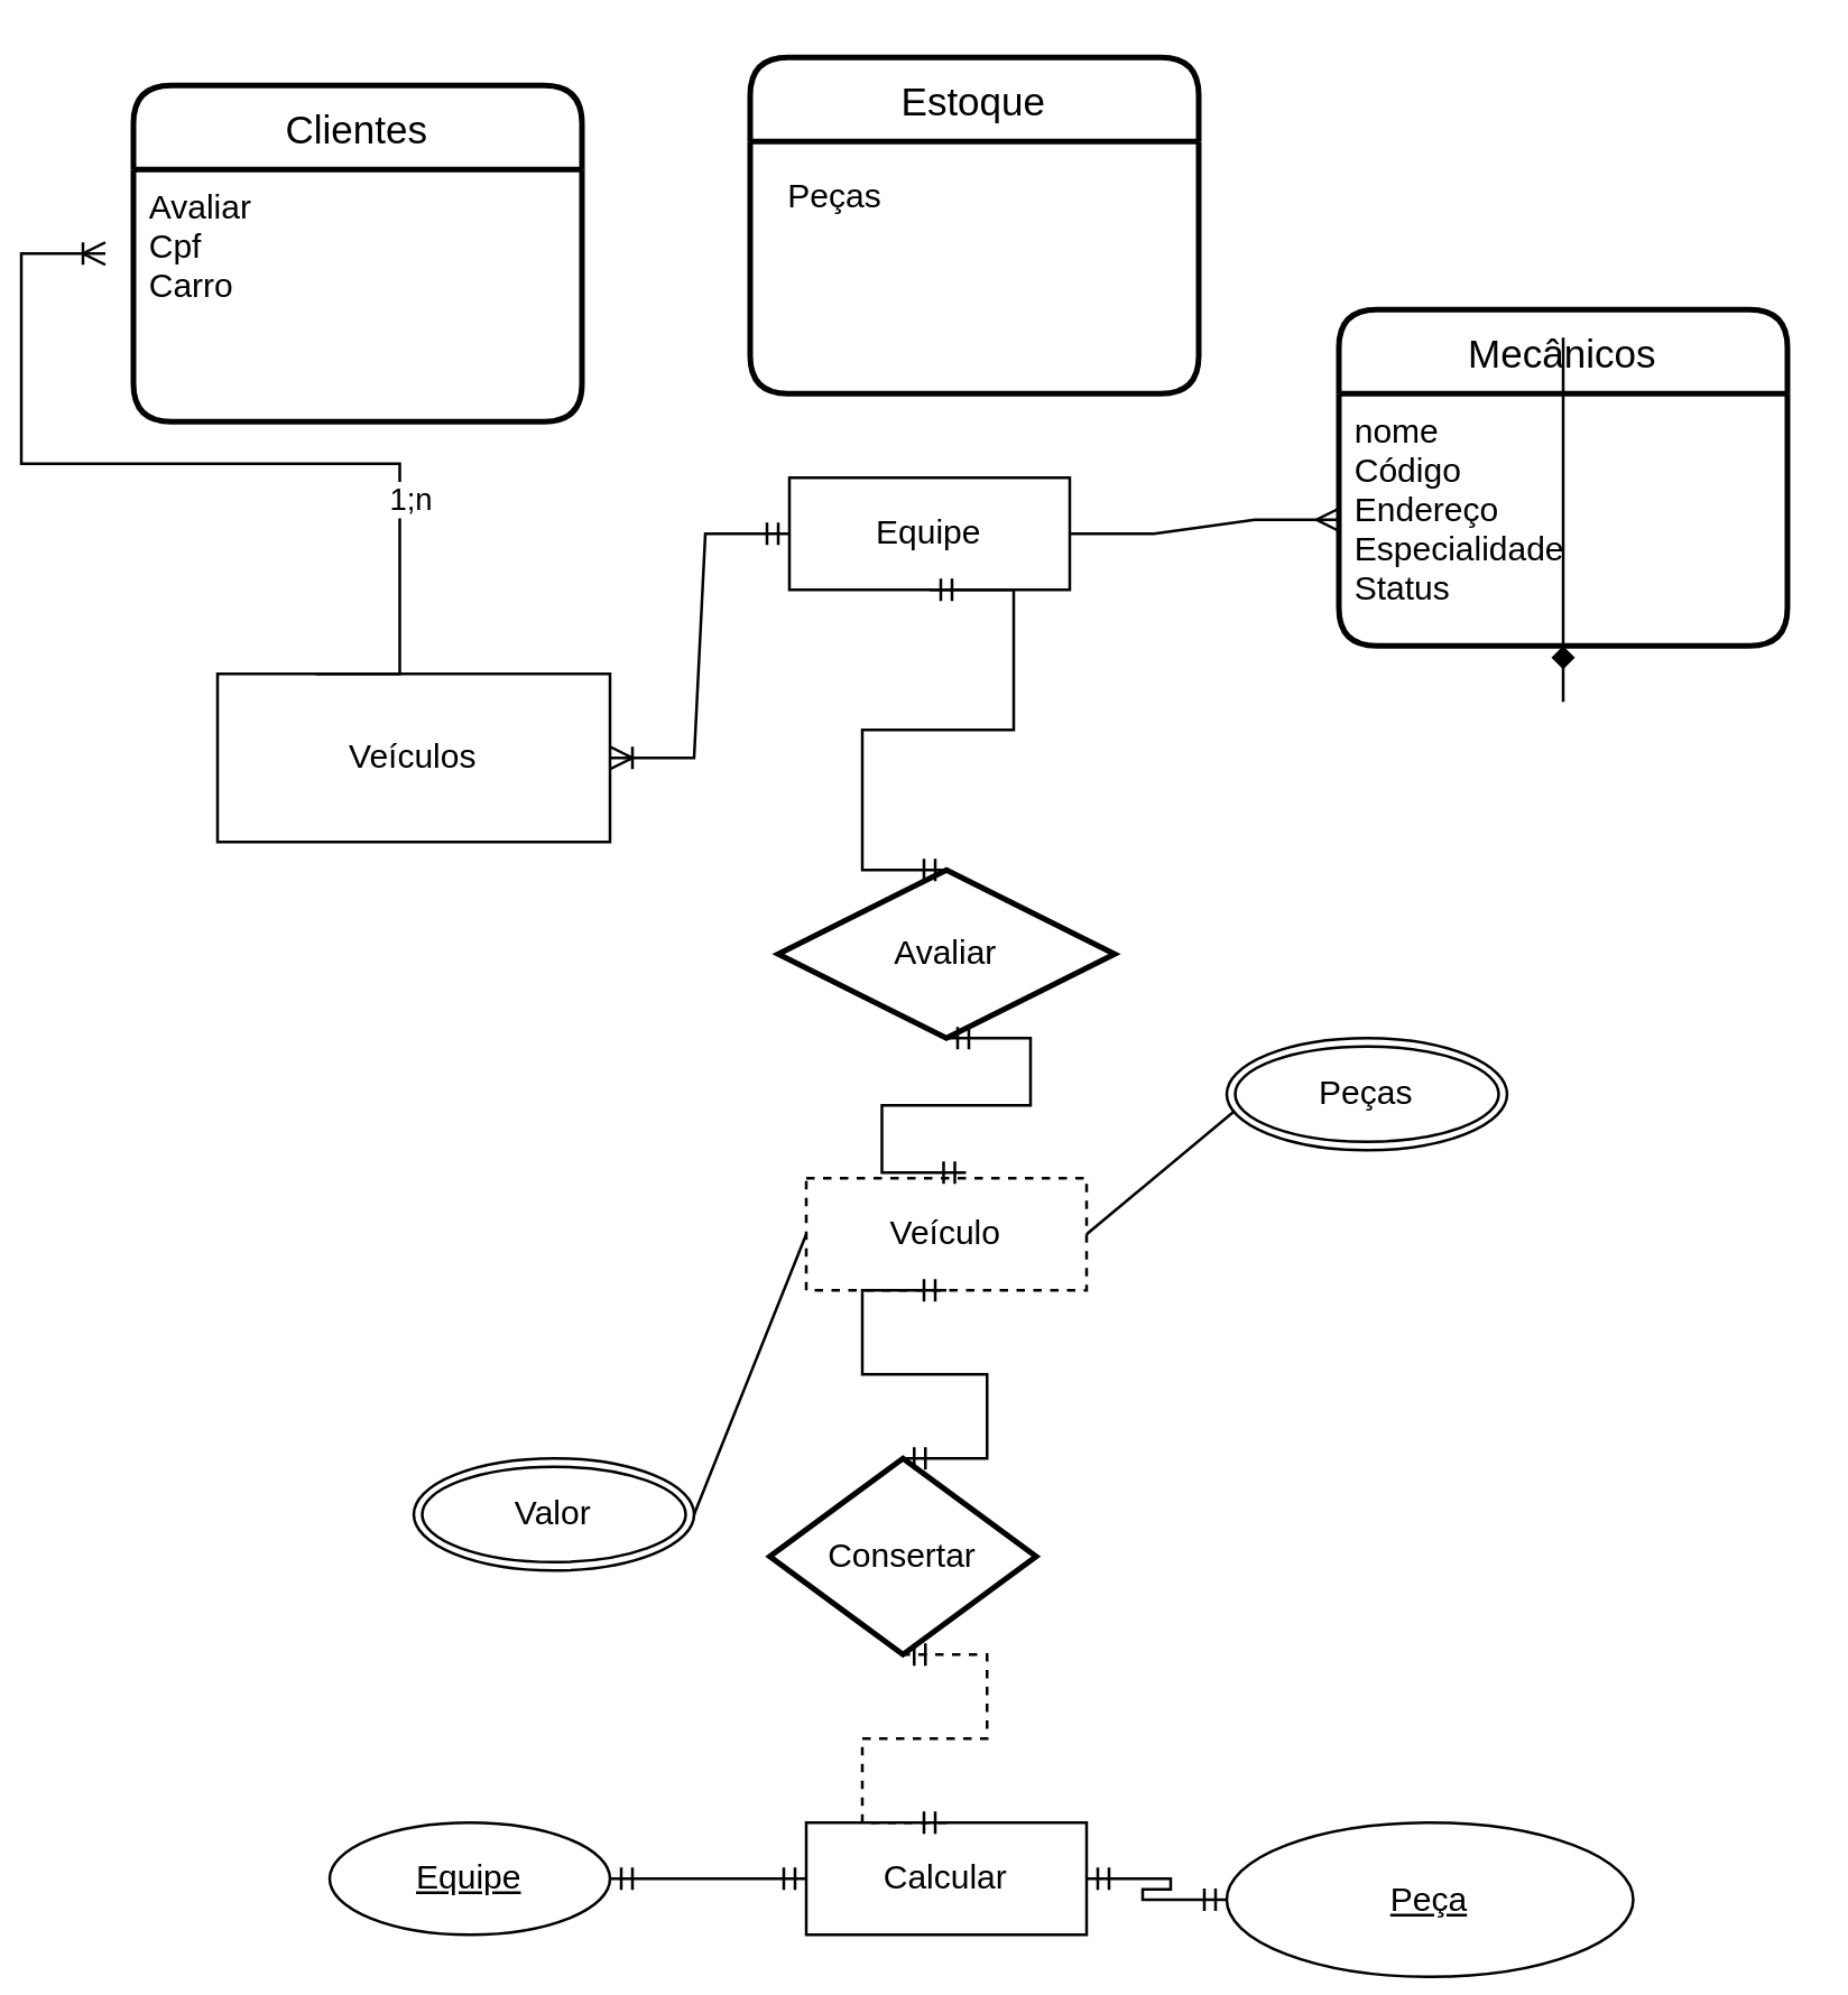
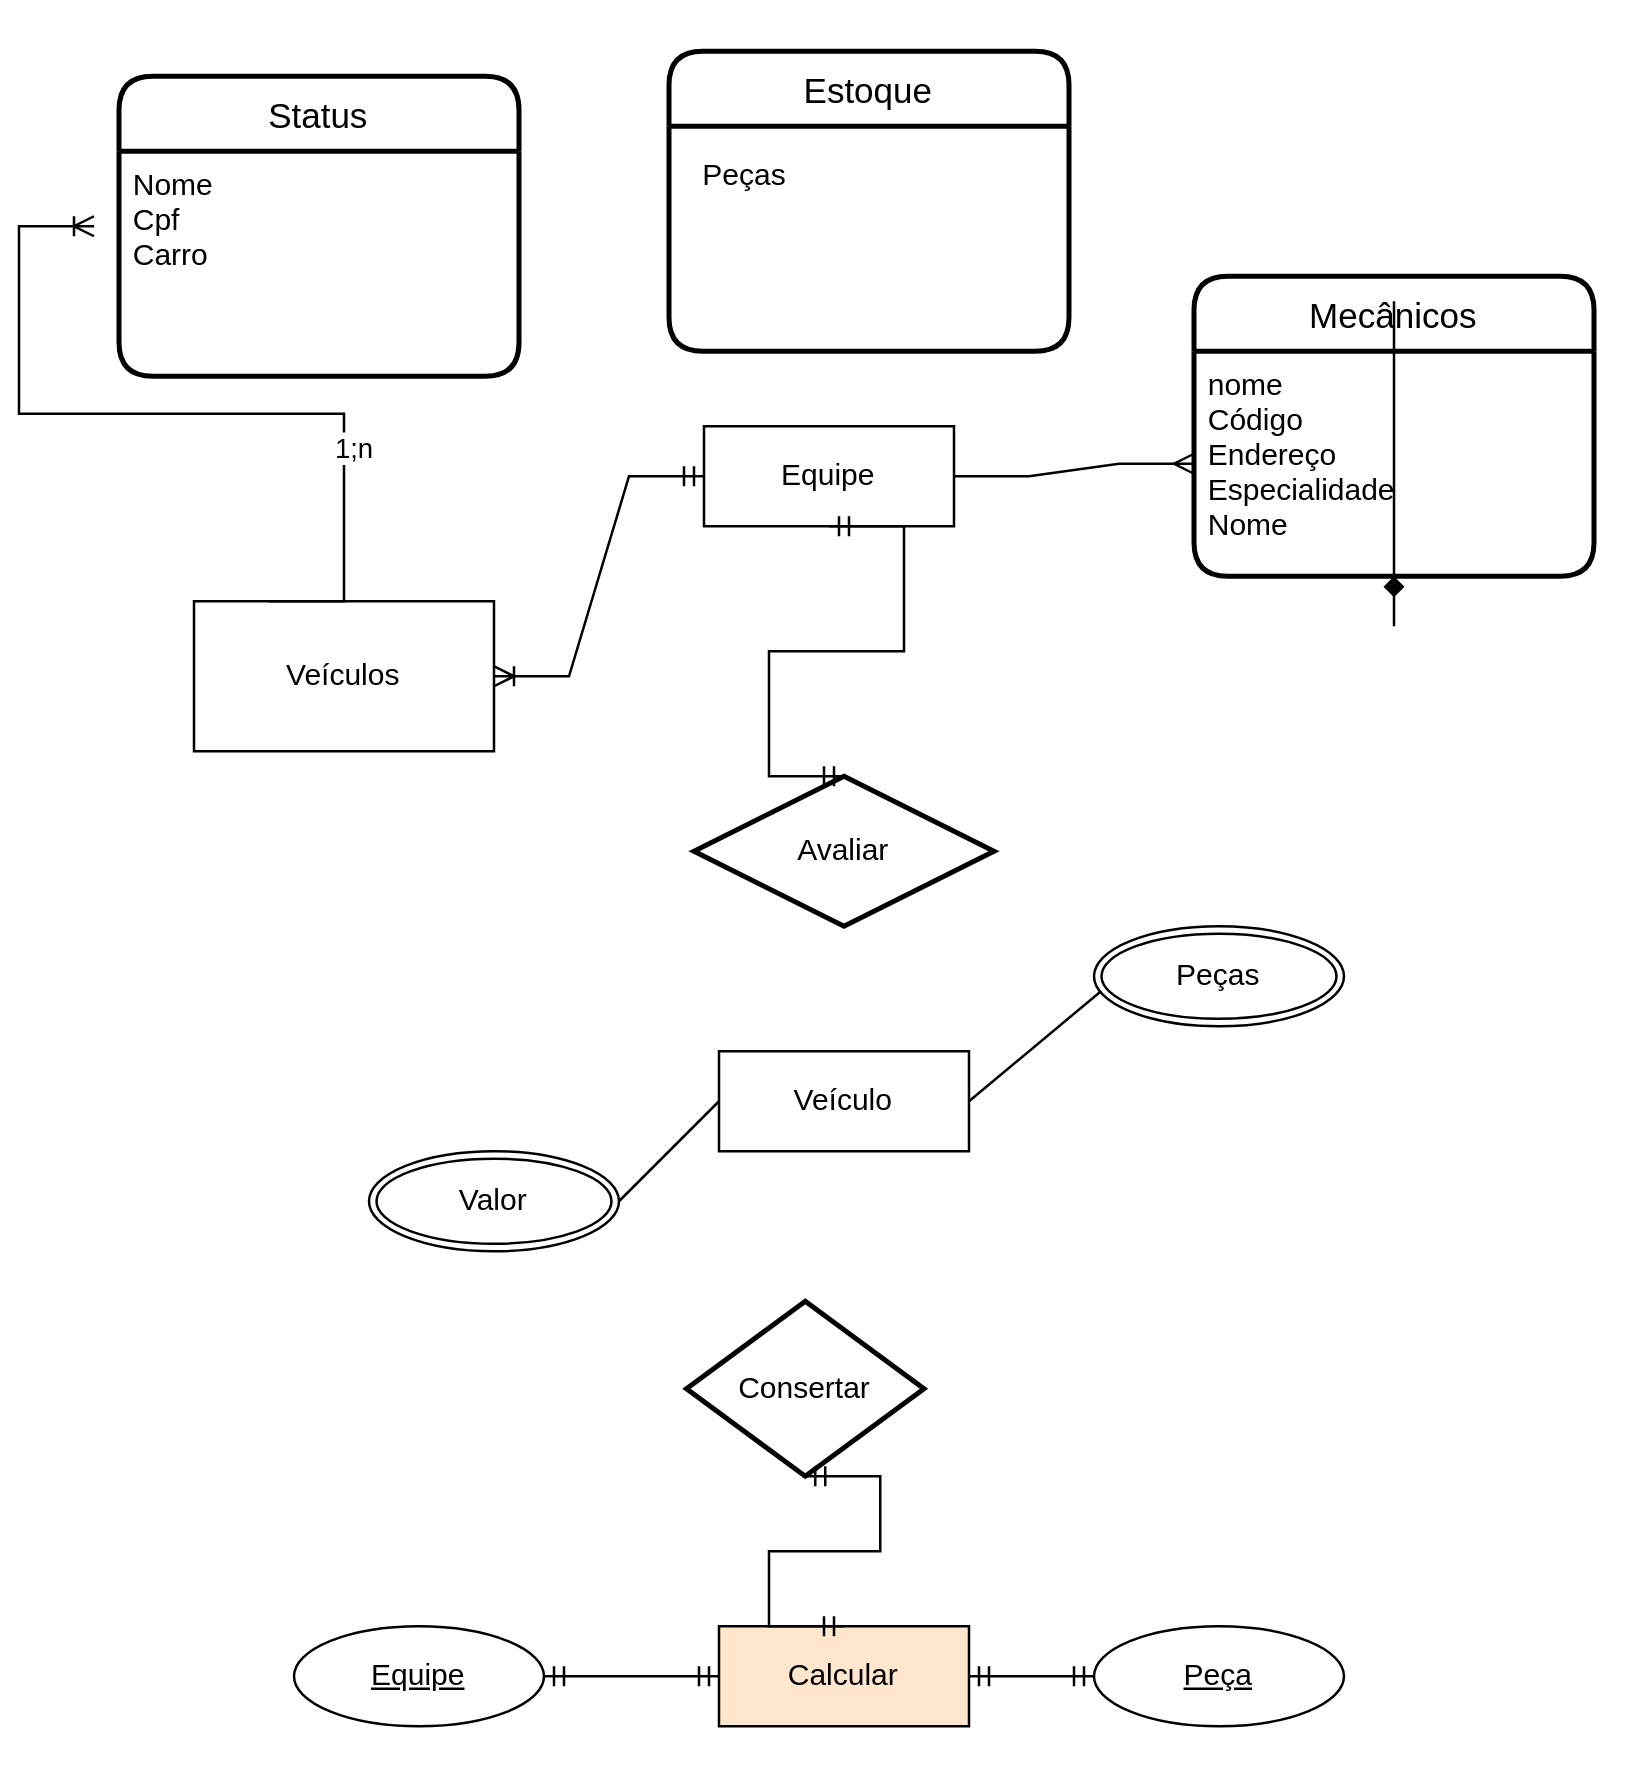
- <mxCell id="5" value="Clientes" style="swimlane;childLayout=stackLayout;horizontal=1;startSize=30;horizontalStack=0;rounded=1;fontSize=14;fontStyle=0;strokeWidth=2;resizeParent=0;resizeLast=1;shadow=0;dashed=0;align=center;" vertex="1" parent="1"><mxGeometry x="30" y="30" width="160" height="120" as="geometry" /></mxCell>
+ <mxCell id="5" value="Status" style="swimlane;childLayout=stackLayout;horizontal=1;startSize=30;horizontalStack=0;rounded=1;fontSize=14;fontStyle=0;strokeWidth=2;resizeParent=0;resizeLast=1;shadow=0;dashed=0;align=center;" vertex="1" parent="1"><mxGeometry x="30" y="30" width="160" height="120" as="geometry" /></mxCell>
- <mxCell id="6" value="Avaliar&#10;Cpf&#10;Carro&#10;" style="align=left;strokeColor=none;fillColor=none;spacingLeft=4;fontSize=12;verticalAlign=top;resizable=0;rotatable=0;part=1;" vertex="1" parent="5"><mxGeometry y="30" width="160" height="90" as="geometry" /></mxCell>
+ <mxCell id="6" value="Nome&#10;Cpf&#10;Carro&#10;" style="align=left;strokeColor=none;fillColor=none;spacingLeft=4;fontSize=12;verticalAlign=top;resizable=0;rotatable=0;part=1;" vertex="1" parent="5"><mxGeometry y="30" width="160" height="90" as="geometry" /></mxCell>
- <mxCell id="4" value="nome&#10;Código&#10;Endereço&#10;Especialidade&#10;Status&#10;" style="align=left;strokeColor=none;fillColor=none;spacingLeft=4;fontSize=12;verticalAlign=top;resizable=0;rotatable=0;part=1;" vertex="1" parent="2"><mxGeometry y="30" width="160" height="90" as="geometry" /></mxCell>
+ <mxCell id="4" value="nome&#10;Código&#10;Endereço&#10;Especialidade&#10;Nome&#10;" style="align=left;strokeColor=none;fillColor=none;spacingLeft=4;fontSize=12;verticalAlign=top;resizable=0;rotatable=0;part=1;" vertex="1" parent="2"><mxGeometry y="30" width="160" height="90" as="geometry" /></mxCell>
- <mxCell id="7" value="Veículos" style="whiteSpace=wrap;html=1;align=center;" vertex="1" parent="1"><mxGeometry x="60" y="240" width="140" height="60" as="geometry" /></mxCell>
+ <mxCell id="7" value="Veículos" style="whiteSpace=wrap;html=1;align=center;" vertex="1" parent="1"><mxGeometry x="60" y="240" width="120" height="60" as="geometry" /></mxCell>
- <mxCell id="30" value="" style="edgeStyle=entityRelationEdgeStyle;fontSize=12;html=1;endArrow=ERmandOne;startArrow=ERmandOne;rounded=0;exitX=0.5;exitY=1;exitDx=0;exitDy=0;exitPerimeter=0;entryX=0.57;entryY=-0.05;entryDx=0;entryDy=0;entryPerimeter=0;" edge="1" parent="1" source="10" target="15"><mxGeometry width="100" height="100" relative="1" as="geometry"><mxPoint x="310" y="500" as="sourcePoint" /><mxPoint x="410" y="400" as="targetPoint" /></mxGeometry></mxCell>
- <mxCell id="15" value="Veículo" style="whiteSpace=wrap;html=1;align=center;dashed=1;" vertex="1" parent="1"><mxGeometry x="270" y="420" width="100" height="40" as="geometry" /></mxCell>
+ <mxCell id="15" value="Veículo" style="whiteSpace=wrap;html=1;align=center;" vertex="1" parent="1"><mxGeometry x="270" y="420" width="100" height="40" as="geometry" /></mxCell>
- <mxCell id="23" value="" style="edgeStyle=entityRelationEdgeStyle;fontSize=12;html=1;endArrow=ERmandOne;startArrow=ERmandOne;rounded=0;exitX=0.5;exitY=0;exitDx=0;exitDy=0;exitPerimeter=0;entryX=0.5;entryY=1;entryDx=0;entryDy=0;" edge="1" parent="1" source="20" target="15"><mxGeometry width="100" height="100" relative="1" as="geometry"><mxPoint x="310" y="500" as="sourcePoint" /><mxPoint x="410" y="400" as="targetPoint" /></mxGeometry></mxCell>
- <mxCell id="21" value="Valor" style="ellipse;shape=doubleEllipse;margin=3;whiteSpace=wrap;html=1;align=center;" vertex="1" parent="1"><mxGeometry x="130" y="520" width="100" height="40" as="geometry" /></mxCell>
+ <mxCell id="21" value="Valor" style="ellipse;shape=doubleEllipse;margin=3;whiteSpace=wrap;html=1;align=center;" vertex="1" parent="1"><mxGeometry x="130" y="460" width="100" height="40" as="geometry" /></mxCell>
- <mxCell id="31" value="" style="edgeStyle=entityRelationEdgeStyle;fontSize=12;html=1;endArrow=ERmandOne;startArrow=ERmandOne;rounded=0;exitX=0.5;exitY=0;exitDx=0;exitDy=0;entryX=0.5;entryY=1;entryDx=0;entryDy=0;entryPerimeter=0;dashed=1;" edge="1" parent="1" source="24" target="20"><mxGeometry width="100" height="100" relative="1" as="geometry"><mxPoint x="310" y="500" as="sourcePoint" /><mxPoint x="410" y="400" as="targetPoint" /></mxGeometry></mxCell>
+ <mxCell id="31" value="" style="edgeStyle=entityRelationEdgeStyle;fontSize=12;html=1;endArrow=ERmandOne;startArrow=ERmandOne;rounded=0;exitX=0.5;exitY=0;exitDx=0;exitDy=0;entryX=0.5;entryY=1;entryDx=0;entryDy=0;entryPerimeter=0;" edge="1" parent="1" source="24" target="20"><mxGeometry width="100" height="100" relative="1" as="geometry"><mxPoint x="310" y="500" as="sourcePoint" /><mxPoint x="410" y="400" as="targetPoint" /></mxGeometry></mxCell>
- <mxCell id="24" value="Calcular" style="whiteSpace=wrap;html=1;align=center;" vertex="1" parent="1"><mxGeometry x="270" y="650" width="100" height="40" as="geometry" /></mxCell>
+ <mxCell id="24" value="Calcular" style="whiteSpace=wrap;html=1;align=center;fillColor=#ffe6cc;" vertex="1" parent="1"><mxGeometry x="270" y="650" width="100" height="40" as="geometry" /></mxCell>
- <mxCell id="27" value="Peça" style="ellipse;whiteSpace=wrap;html=1;align=center;fontStyle=4;" vertex="1" parent="1"><mxGeometry x="420" y="650" width="145" height="55" as="geometry" /></mxCell>
+ <mxCell id="27" value="Peça" style="ellipse;whiteSpace=wrap;html=1;align=center;fontStyle=4;" vertex="1" parent="1"><mxGeometry x="420" y="650" width="100" height="40" as="geometry" /></mxCell>
